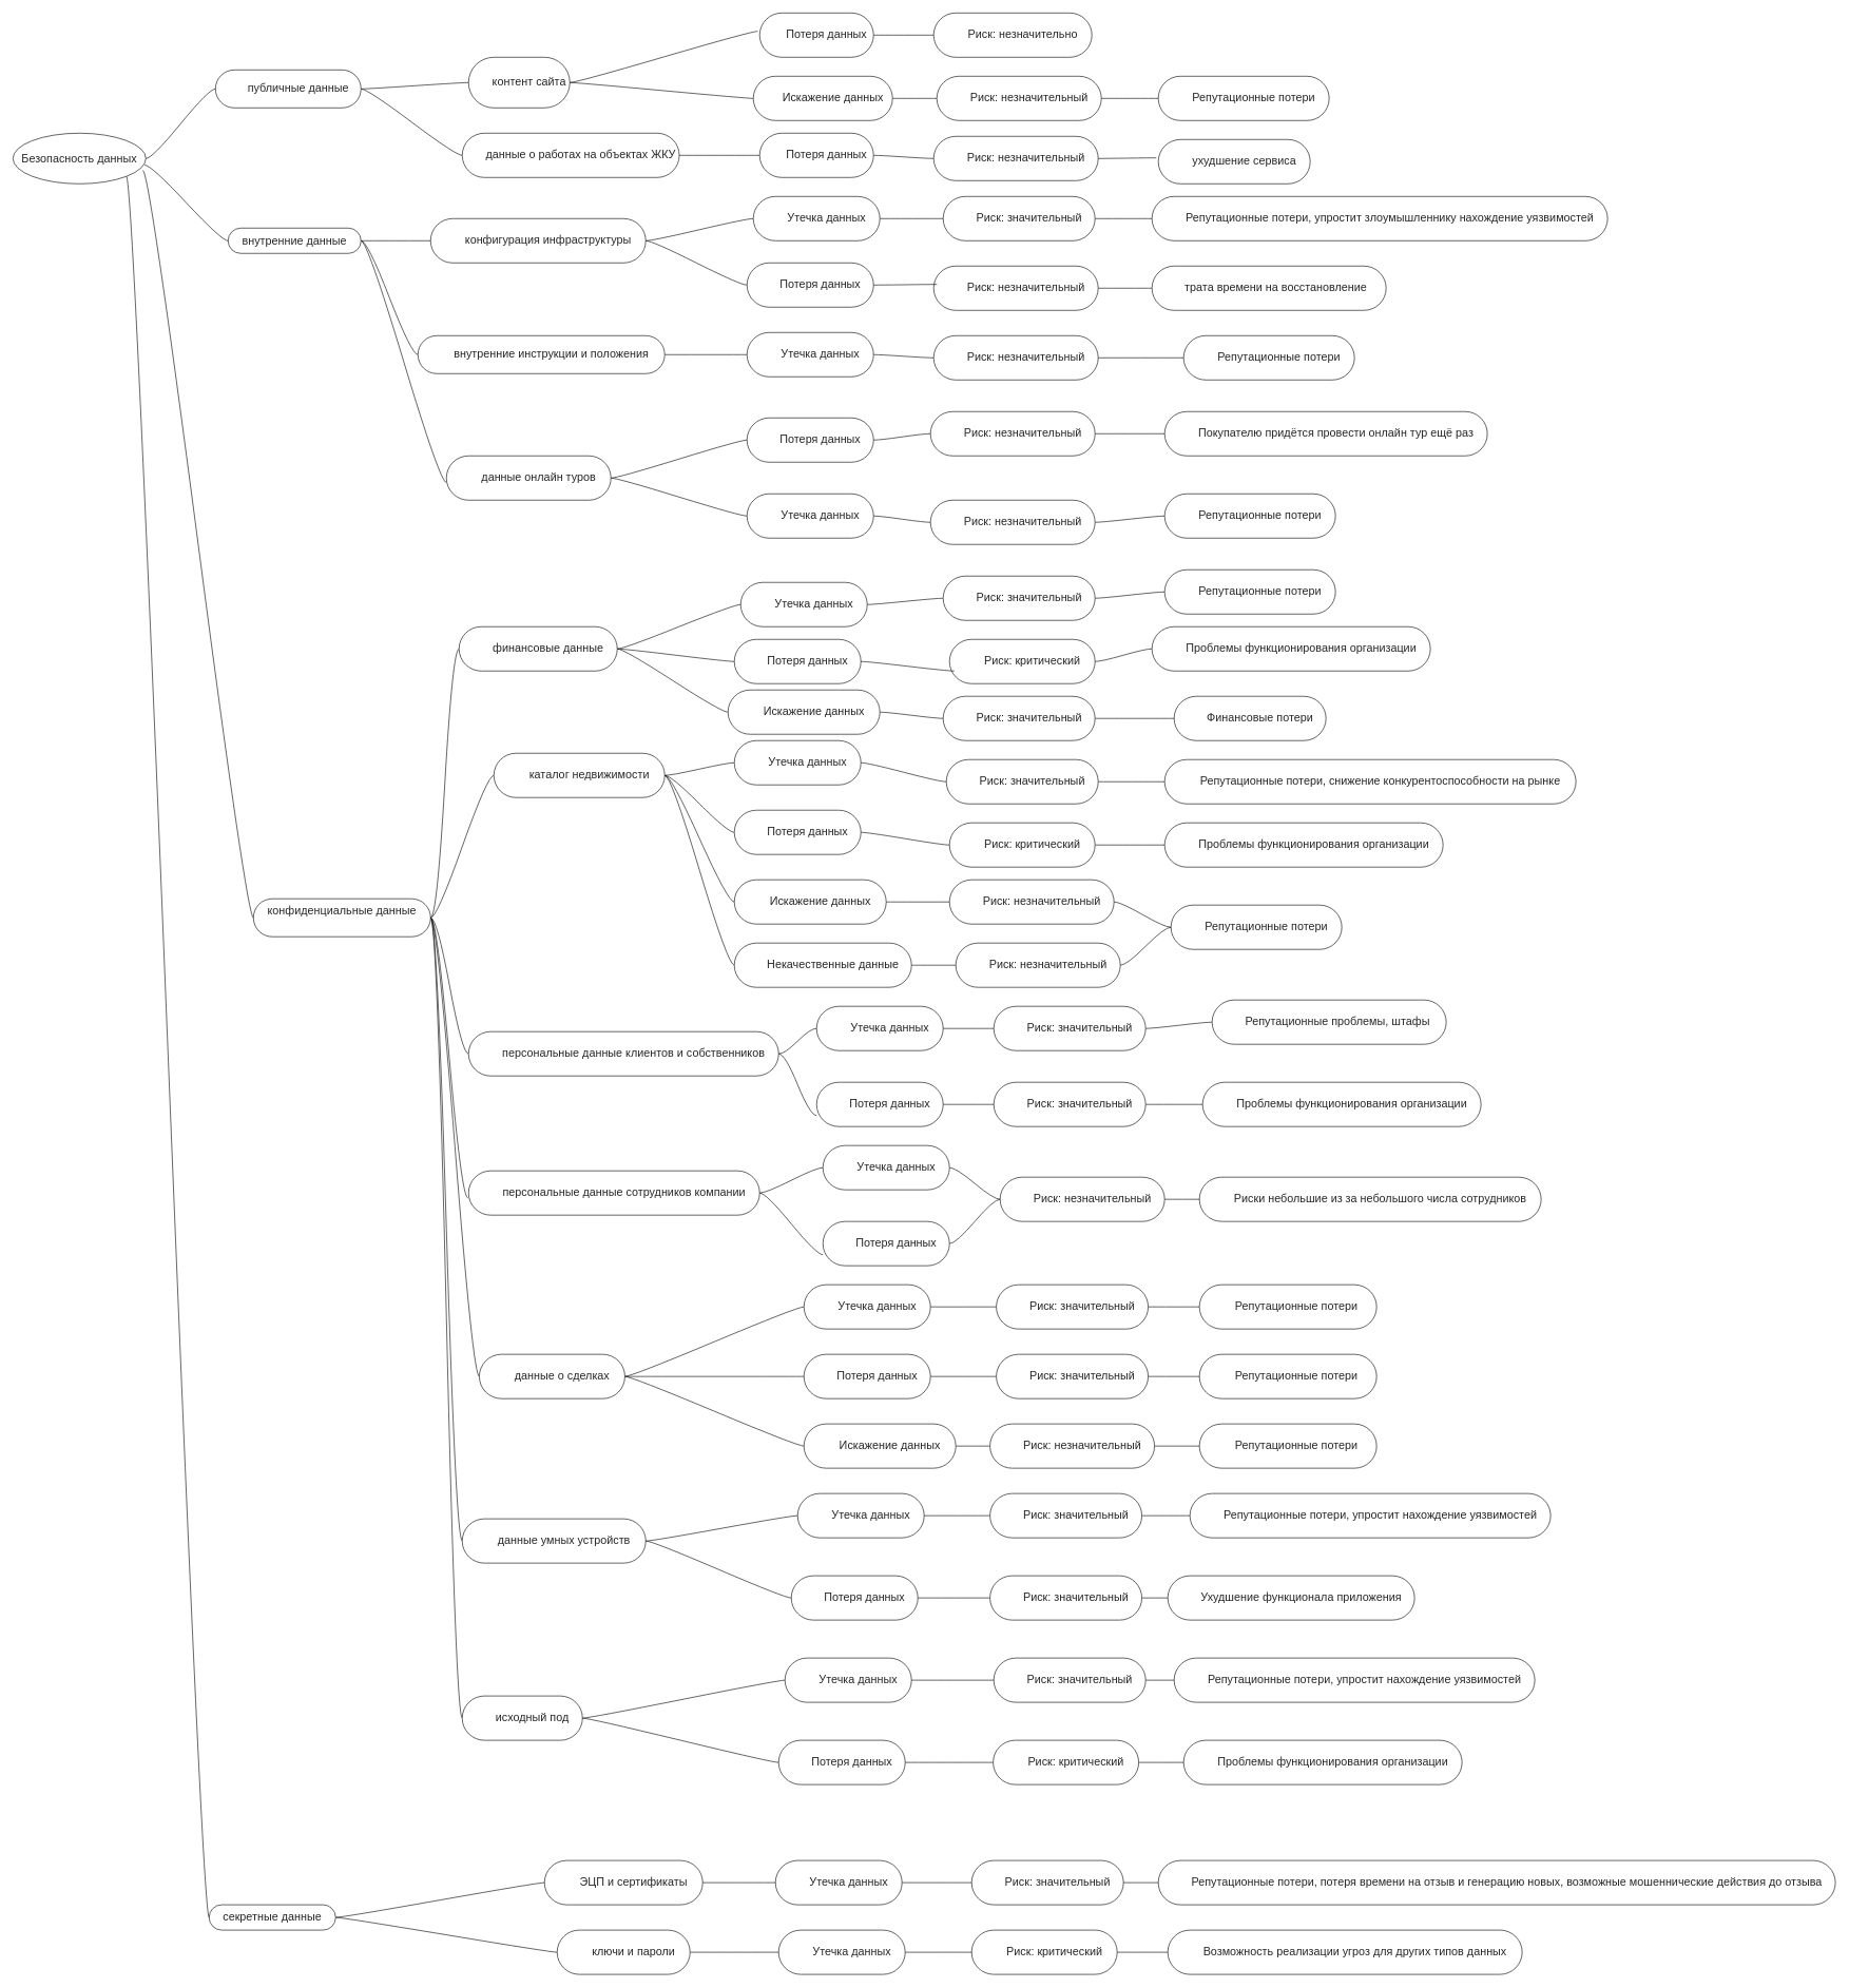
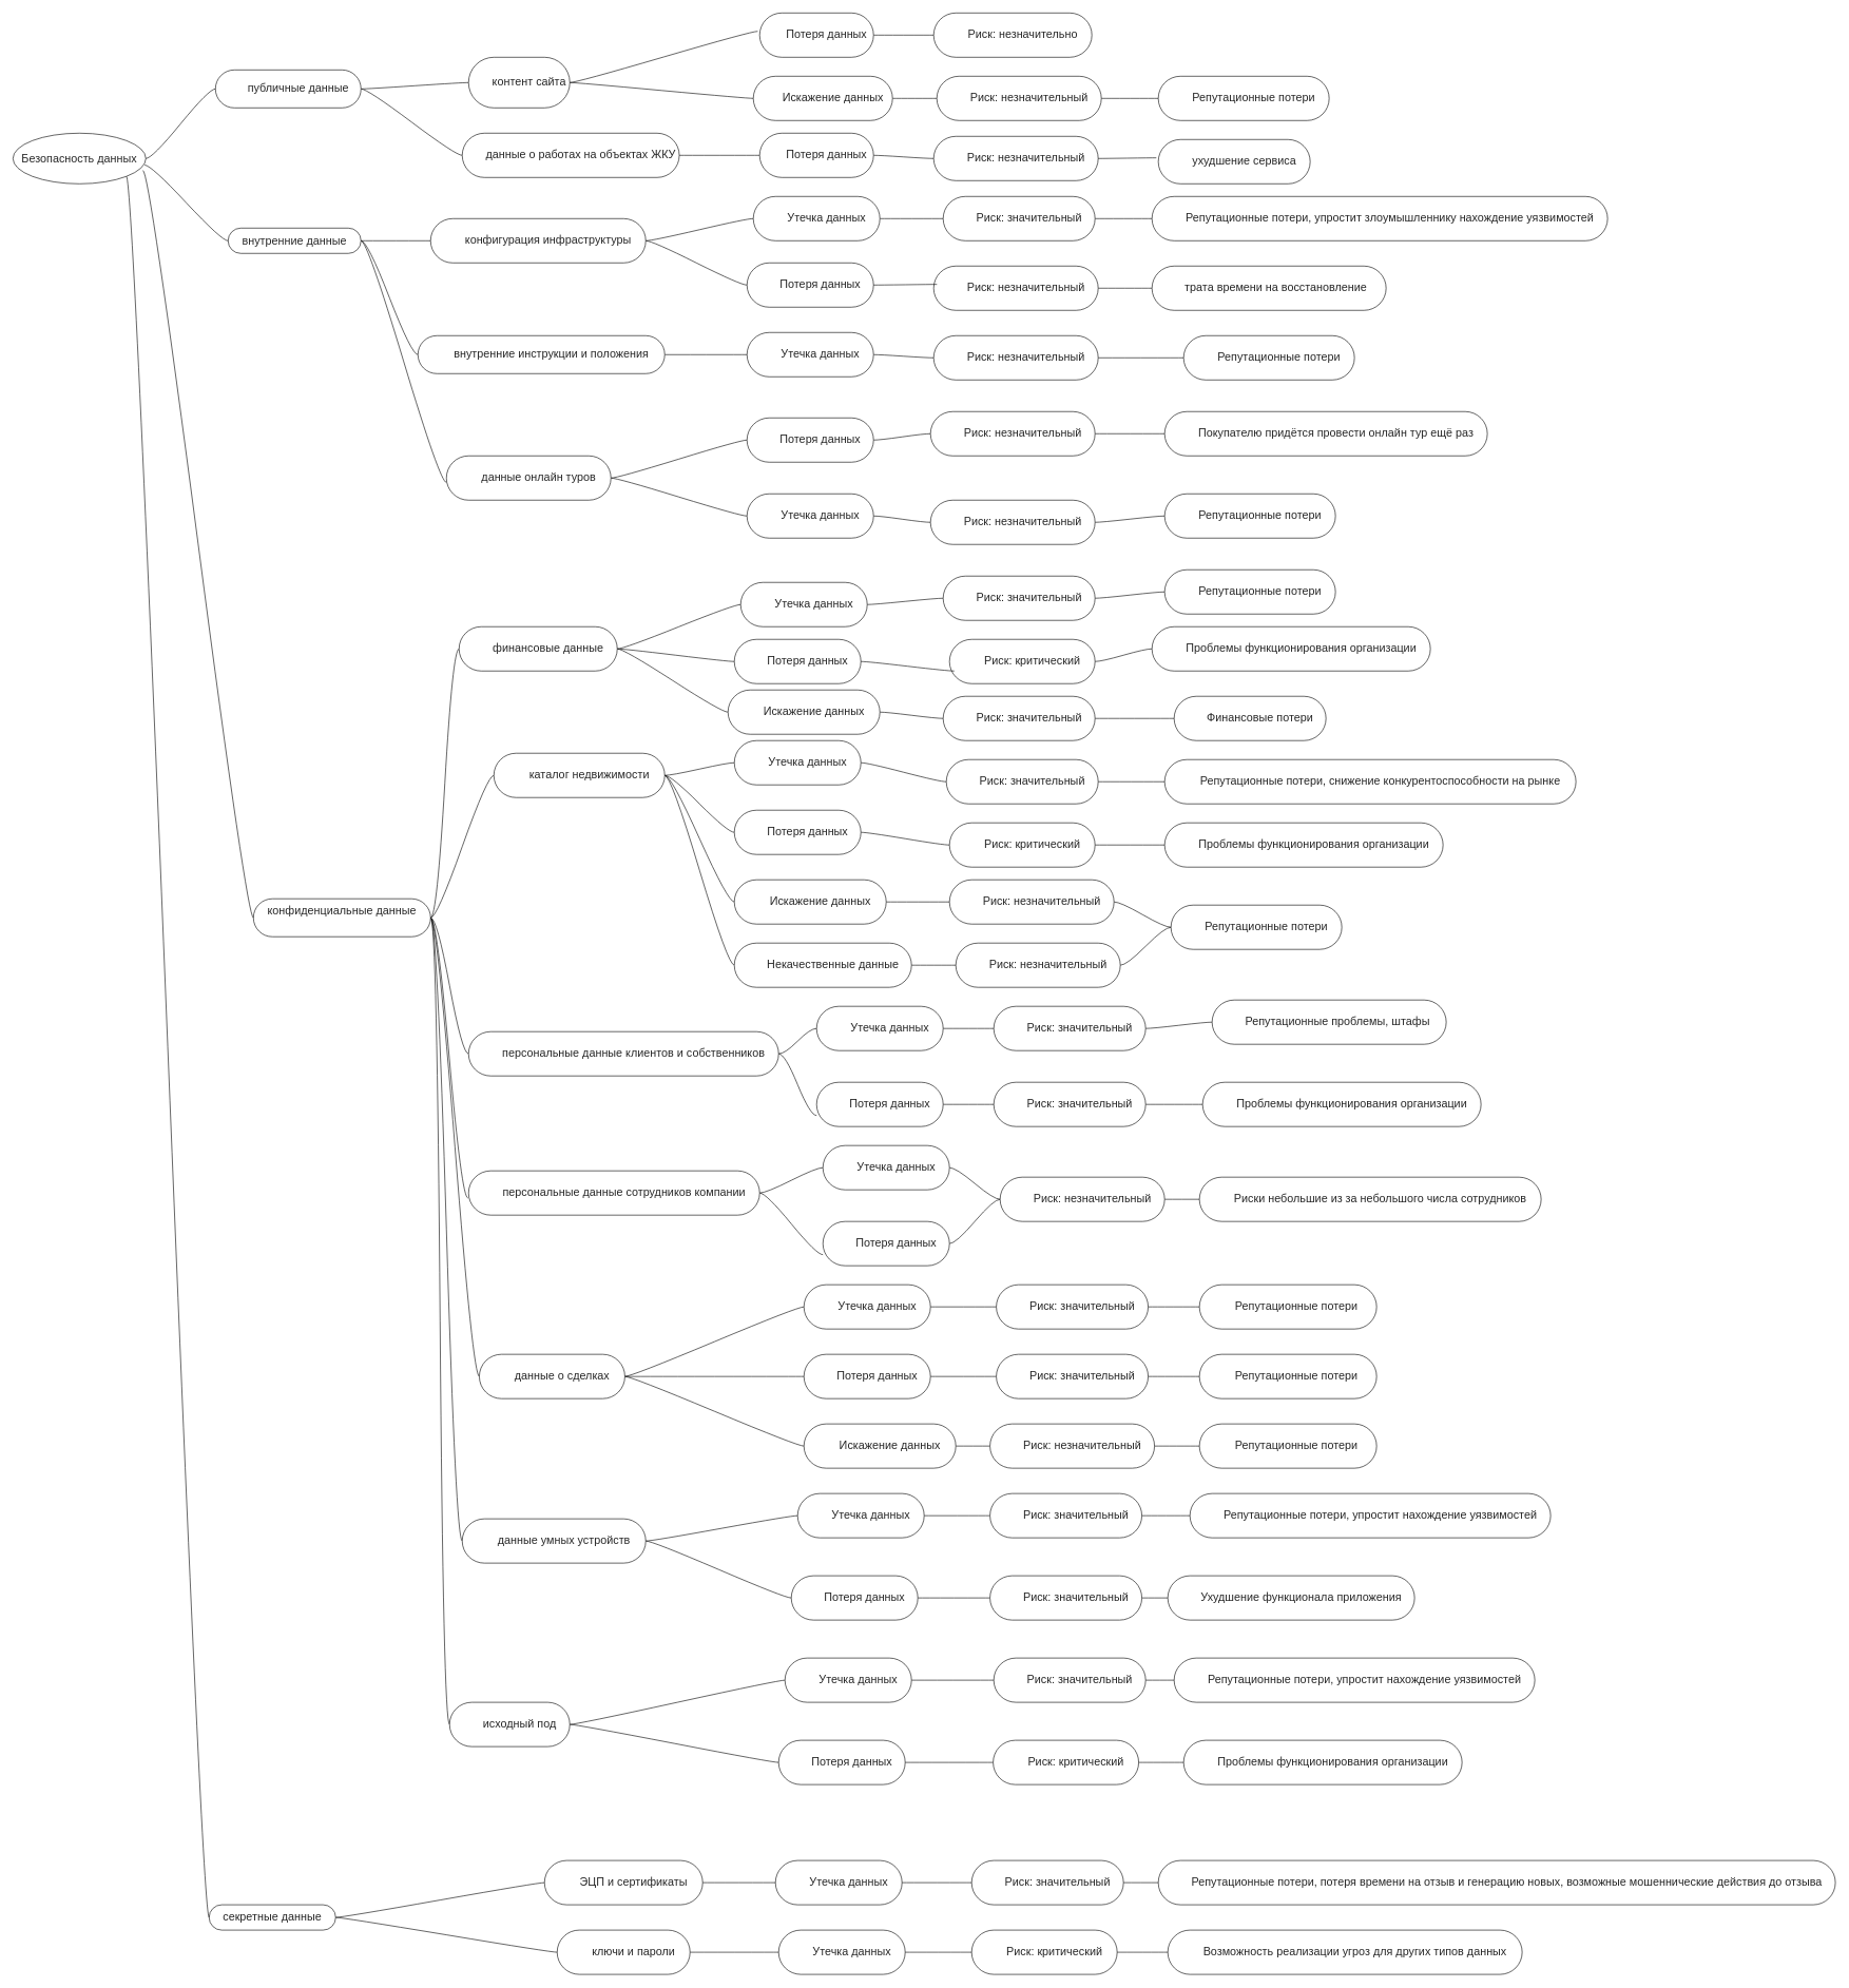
- <mxCell id="65" value="&lt;ul style=&quot;box-sizing: inherit; margin-top: var(--size-300, var(--base-unit, calc(1rem * var(--base-ratio, 1)))); padding: 0 0 0 var(--size-700, calc(var(--base-unit, calc(1rem * var(--base-ratio, 1))) * 2)); white-space-collapse: preserve-breaks; list-style: none; color: rgba(0, 0, 0, 0.85); font-family: &amp;quot;YS Text&amp;quot;, sans-serif; font-size: 18px; text-align: start; background-color: rgb(255, 255, 255);&quot;&gt;&lt;li style=&quot;box-sizing: inherit; position: relative; margin: 0 0 var(--size-100, calc(var(--base-unit, calc(1rem * var(--base-ratio, 1))) * 0.5));&quot;&gt;исходный под&lt;/li&gt;&lt;/ul&gt;" style="whiteSpace=wrap;html=1;rounded=1;arcSize=50;align=center;verticalAlign=middle;strokeWidth=1;autosize=1;spacing=4;treeFolding=1;treeMoving=1;newEdgeStyle={&quot;edgeStyle&quot;:&quot;entityRelationEdgeStyle&quot;,&quot;startArrow&quot;:&quot;none&quot;,&quot;endArrow&quot;:&quot;none&quot;,&quot;segment&quot;:10,&quot;curved&quot;:1,&quot;sourcePerimeterSpacing&quot;:0,&quot;targetPerimeterSpacing&quot;:0};" vertex="1" parent="1"><mxGeometry x="730" y="2680" width="190" height="70" as="geometry" /></mxCell>
+ <mxCell id="65" value="&lt;ul style=&quot;box-sizing: inherit; margin-top: var(--size-300, var(--base-unit, calc(1rem * var(--base-ratio, 1)))); padding: 0 0 0 var(--size-700, calc(var(--base-unit, calc(1rem * var(--base-ratio, 1))) * 2)); white-space-collapse: preserve-breaks; list-style: none; color: rgba(0, 0, 0, 0.85); font-family: &amp;quot;YS Text&amp;quot;, sans-serif; font-size: 18px; text-align: start; background-color: rgb(255, 255, 255);&quot;&gt;&lt;li style=&quot;box-sizing: inherit; position: relative; margin: 0 0 var(--size-100, calc(var(--base-unit, calc(1rem * var(--base-ratio, 1))) * 0.5));&quot;&gt;исходный под&lt;/li&gt;&lt;/ul&gt;" style="whiteSpace=wrap;html=1;rounded=1;arcSize=50;align=center;verticalAlign=middle;strokeWidth=1;autosize=1;spacing=4;treeFolding=1;treeMoving=1;newEdgeStyle={&quot;edgeStyle&quot;:&quot;entityRelationEdgeStyle&quot;,&quot;startArrow&quot;:&quot;none&quot;,&quot;endArrow&quot;:&quot;none&quot;,&quot;segment&quot;:10,&quot;curved&quot;:1,&quot;sourcePerimeterSpacing&quot;:0,&quot;targetPerimeterSpacing&quot;:0};" vertex="1" parent="1"><mxGeometry x="710" y="2690" width="190" height="70" as="geometry" /></mxCell>
